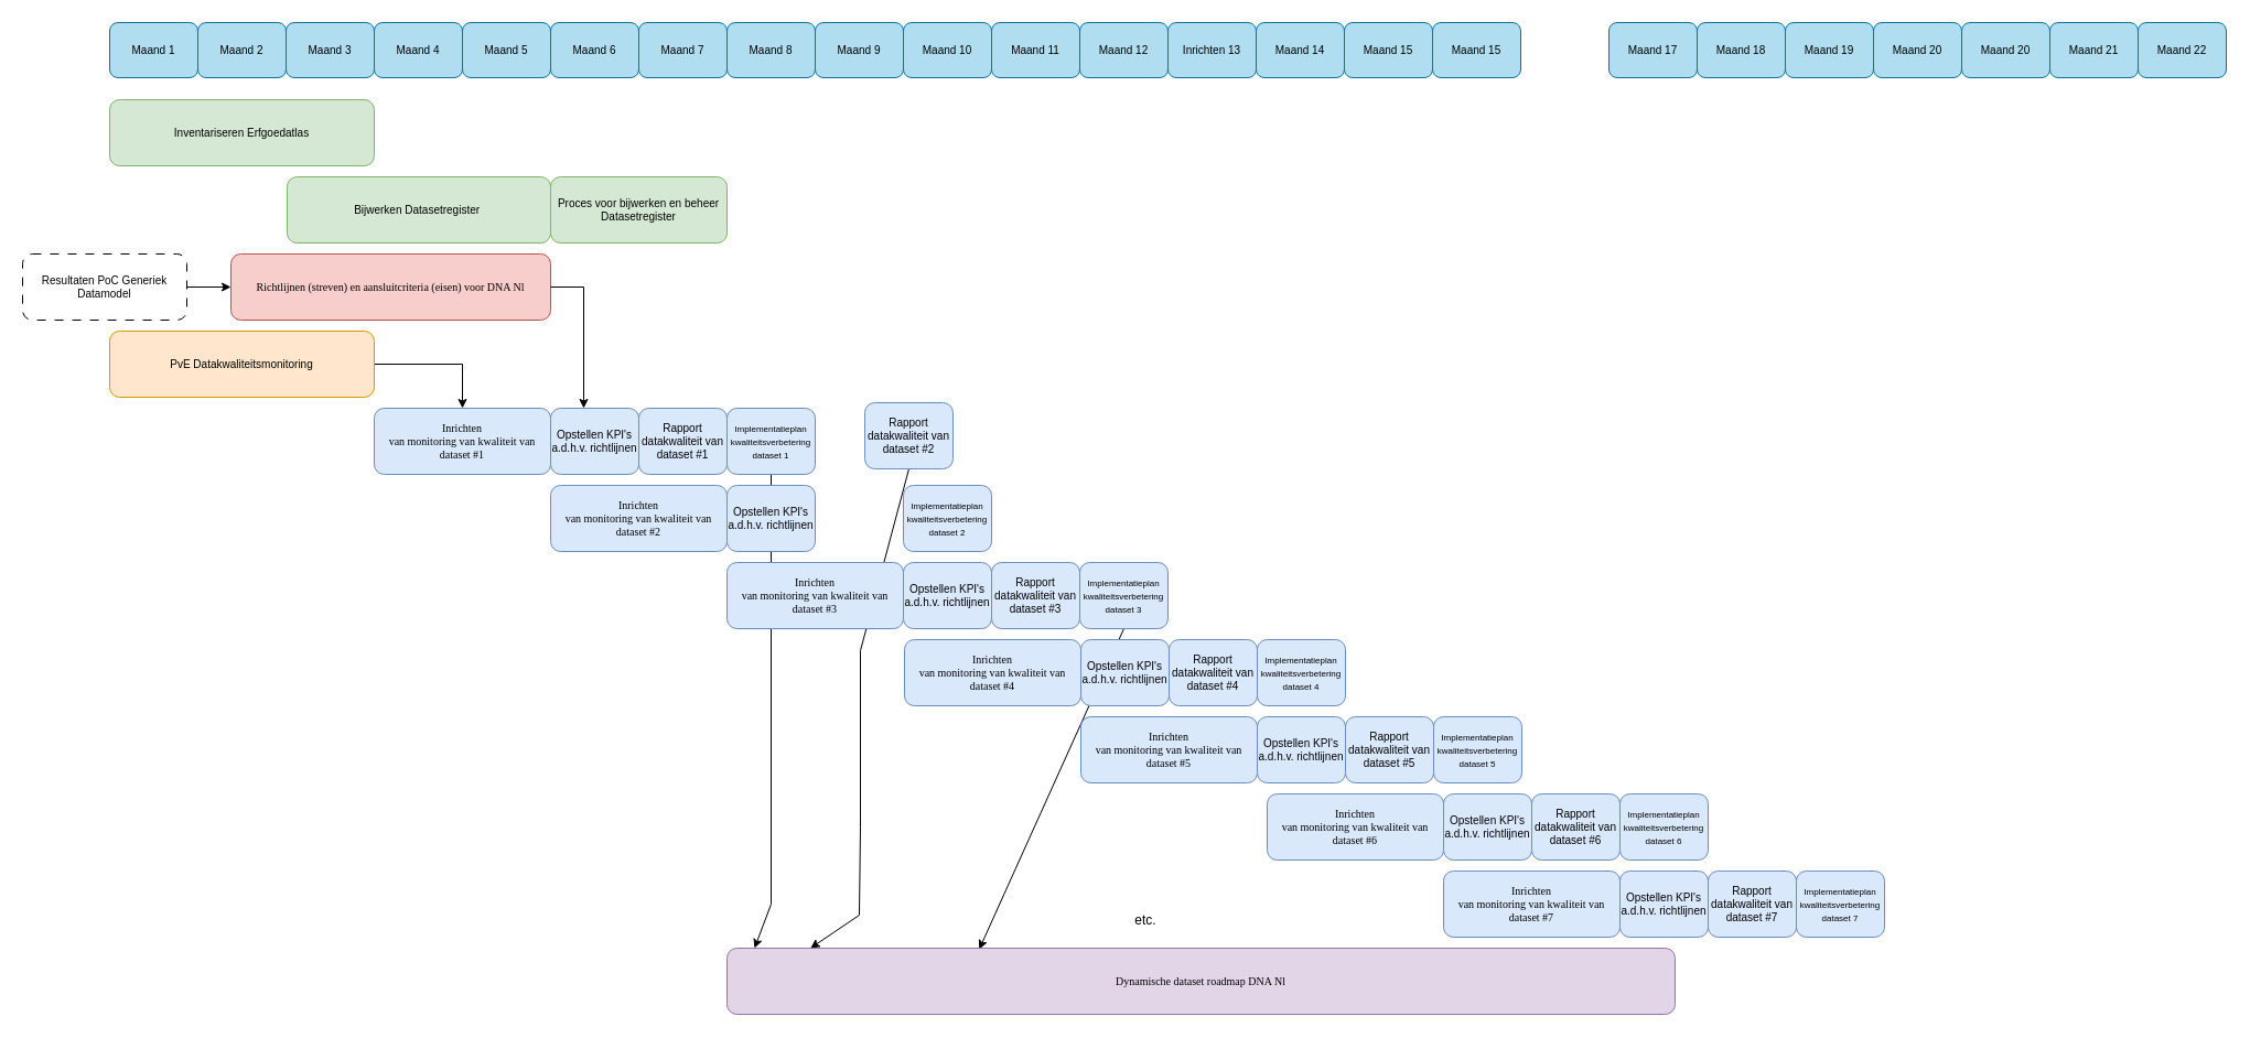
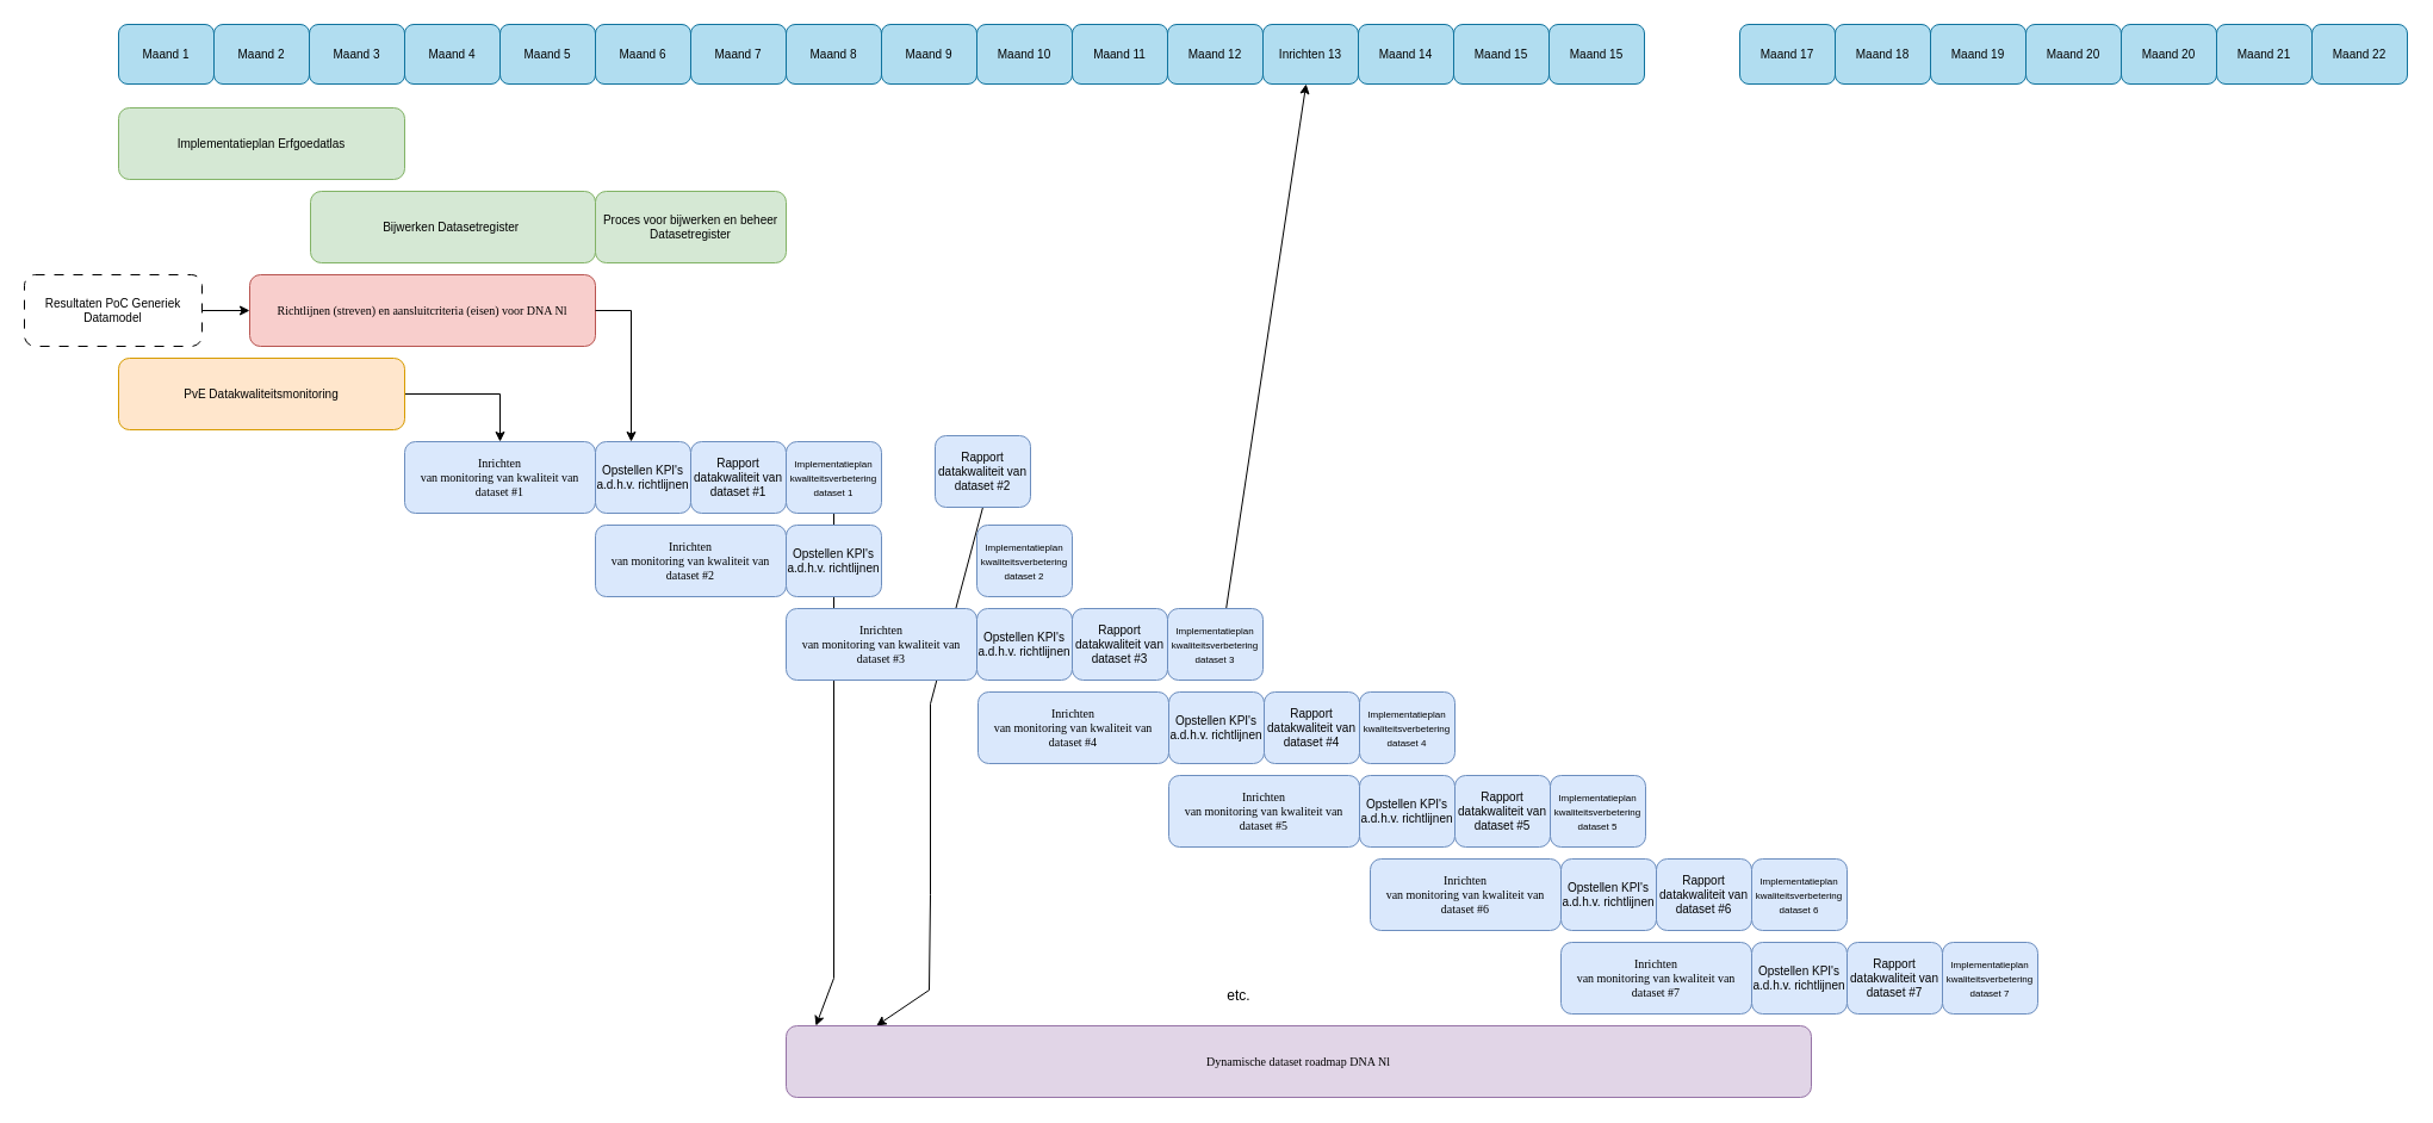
- <mxCell id="5" value="Inventariseren Erfgoedatlas" style="rounded=1;whiteSpace=wrap;html=1;fillColor=#d5e8d4;strokeColor=#82b366;fontSize=10;align=center;" parent="1" vertex="1"><mxGeometry x="99" y="90" width="240" height="60" as="geometry" /></mxCell>
+ <mxCell id="5" value="Implementatieplan Erfgoedatlas" style="rounded=1;whiteSpace=wrap;html=1;fillColor=#d5e8d4;strokeColor=#82b366;fontSize=10;align=center;" parent="1" vertex="1"><mxGeometry x="99" y="90" width="240" height="60" as="geometry" /></mxCell>
- <mxCell id="2" value="" style="endArrow=classic;html=1;rounded=0;exitX=0.5;exitY=1;exitDx=0;exitDy=0;entryX=0.266;entryY=0.017;entryDx=0;entryDy=0;entryPerimeter=0;" edge="1" parent="1" source="48" target="65"><mxGeometry width="50" height="50" relative="1" as="geometry"><mxPoint x="739" y="740" as="sourcePoint" /><mxPoint x="1019" y="850" as="targetPoint" /></mxGeometry></mxCell>
+ <mxCell id="2" value="" style="endArrow=classic;html=1;rounded=0;exitX=0.5;exitY=1;exitDx=0;exitDy=0;" edge="1" parent="1" source="48" target="23"><mxGeometry width="50" height="50" relative="1" as="geometry"><mxPoint x="739" y="740" as="sourcePoint" /><mxPoint x="1019" y="850" as="targetPoint" /></mxGeometry></mxCell>
